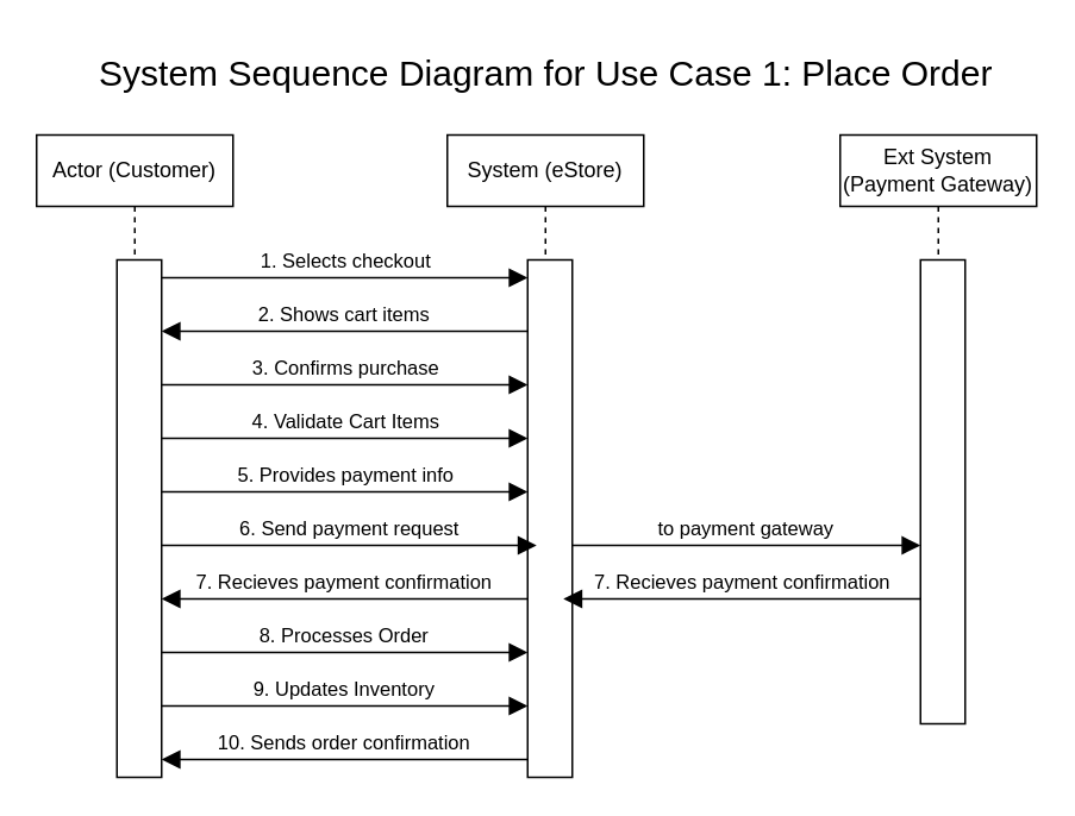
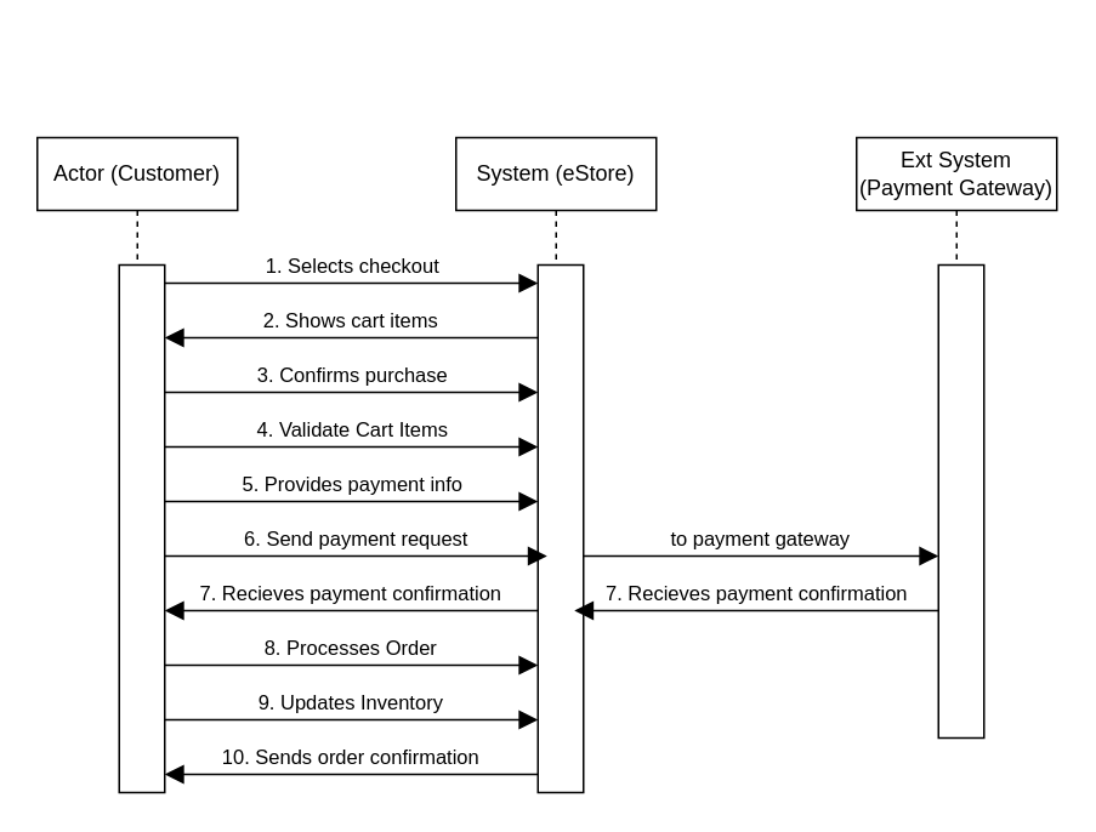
- <mxCell id="20" value="&lt;font style=&quot;font-size: 20px;&quot;&gt;System Sequence Diagram for Use Case 1: Place Order&lt;/font&gt;" style="text;html=1;align=center;verticalAlign=middle;resizable=0;points=[];autosize=1;strokeColor=none;fillColor=none;" vertex="1" parent="1"><mxGeometry x="45" y="20" width="520" height="40" as="geometry" /></mxCell>
